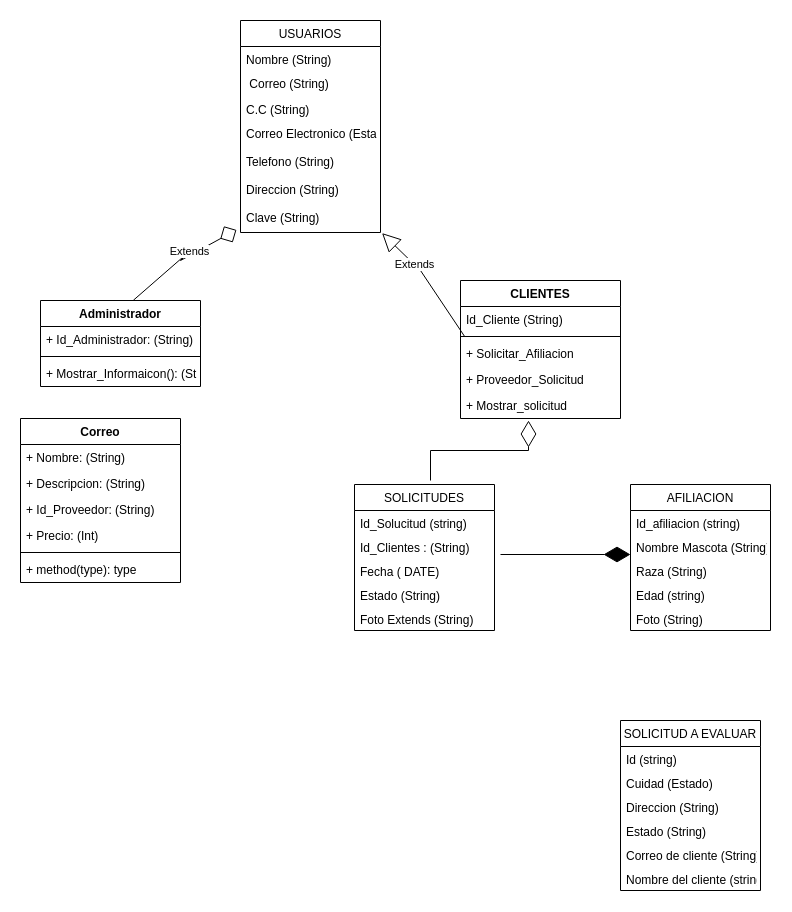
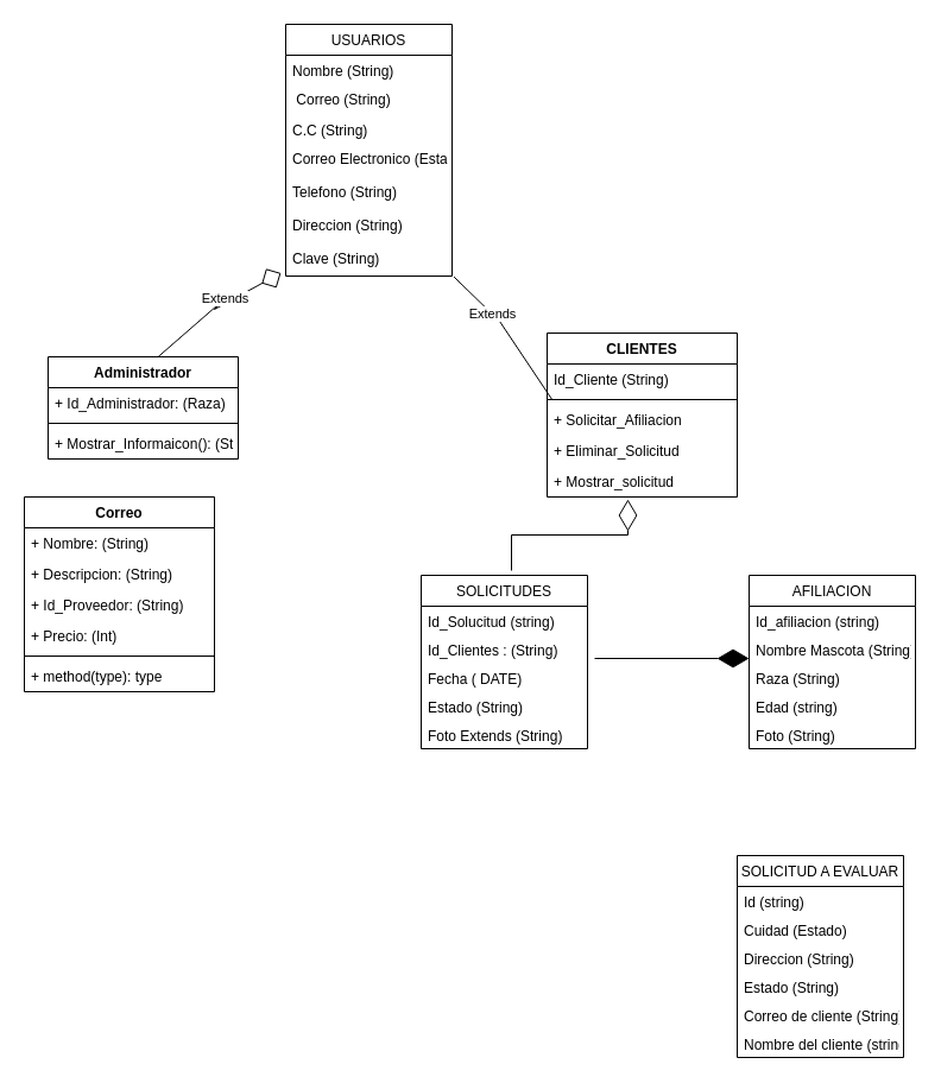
- <mxCell id="42" value="Extends" style="endArrow=block;endSize=16;endFill=0;html=1;rounded=0;exitX=0.025;exitY=-0.162;exitDx=0;exitDy=0;exitPerimeter=0;entryX=1.011;entryY=1.021;entryDx=0;entryDy=0;entryPerimeter=0;" edge="1" parent="1" source="33" target="9"><mxGeometry x="0.33" width="160" relative="1" as="geometry"><mxPoint x="310" y="270" as="sourcePoint" /><mxPoint x="470" y="270" as="targetPoint" /><Array as="points"><mxPoint x="420" y="270" /></Array><mxPoint as="offset" /></mxGeometry></mxCell>
+ <mxCell id="42" value="Extends" style="endArrow=none;endSize=16;endFill=0;html=1;rounded=0;exitX=0.025;exitY=-0.162;exitDx=0;exitDy=0;exitPerimeter=0;entryX=1.011;entryY=1.021;entryDx=0;entryDy=0;entryPerimeter=0;" edge="1" parent="1" source="33" target="9"><mxGeometry x="0.33" width="160" relative="1" as="geometry"><mxPoint x="310" y="270" as="sourcePoint" /><mxPoint x="470" y="270" as="targetPoint" /><Array as="points"><mxPoint x="420" y="270" /></Array><mxPoint as="offset" /></mxGeometry></mxCell>
- <mxCell id="37" value="+ Id_Administrador: (String)" style="text;strokeColor=none;fillColor=none;align=left;verticalAlign=top;spacingLeft=4;spacingRight=4;overflow=hidden;rotatable=0;points=[[0,0.5],[1,0.5]];portConstraint=eastwest;" vertex="1" parent="36"><mxGeometry y="26" width="160" height="26" as="geometry" /></mxCell>
+ <mxCell id="37" value="+ Id_Administrador: (Raza)" style="text;strokeColor=none;fillColor=none;align=left;verticalAlign=top;spacingLeft=4;spacingRight=4;overflow=hidden;rotatable=0;points=[[0,0.5],[1,0.5]];portConstraint=eastwest;" vertex="1" parent="36"><mxGeometry y="26" width="160" height="26" as="geometry" /></mxCell>
- <mxCell id="34" value="+ Proveedor_Solicitud" style="text;strokeColor=none;fillColor=none;align=left;verticalAlign=top;spacingLeft=4;spacingRight=4;overflow=hidden;rotatable=0;points=[[0,0.5],[1,0.5]];portConstraint=eastwest;" vertex="1" parent="30"><mxGeometry y="86" width="160" height="26" as="geometry" /></mxCell>
+ <mxCell id="34" value="+ Eliminar_Solicitud" style="text;strokeColor=none;fillColor=none;align=left;verticalAlign=top;spacingLeft=4;spacingRight=4;overflow=hidden;rotatable=0;points=[[0,0.5],[1,0.5]];portConstraint=eastwest;" vertex="1" parent="30"><mxGeometry y="86" width="160" height="26" as="geometry" /></mxCell>
